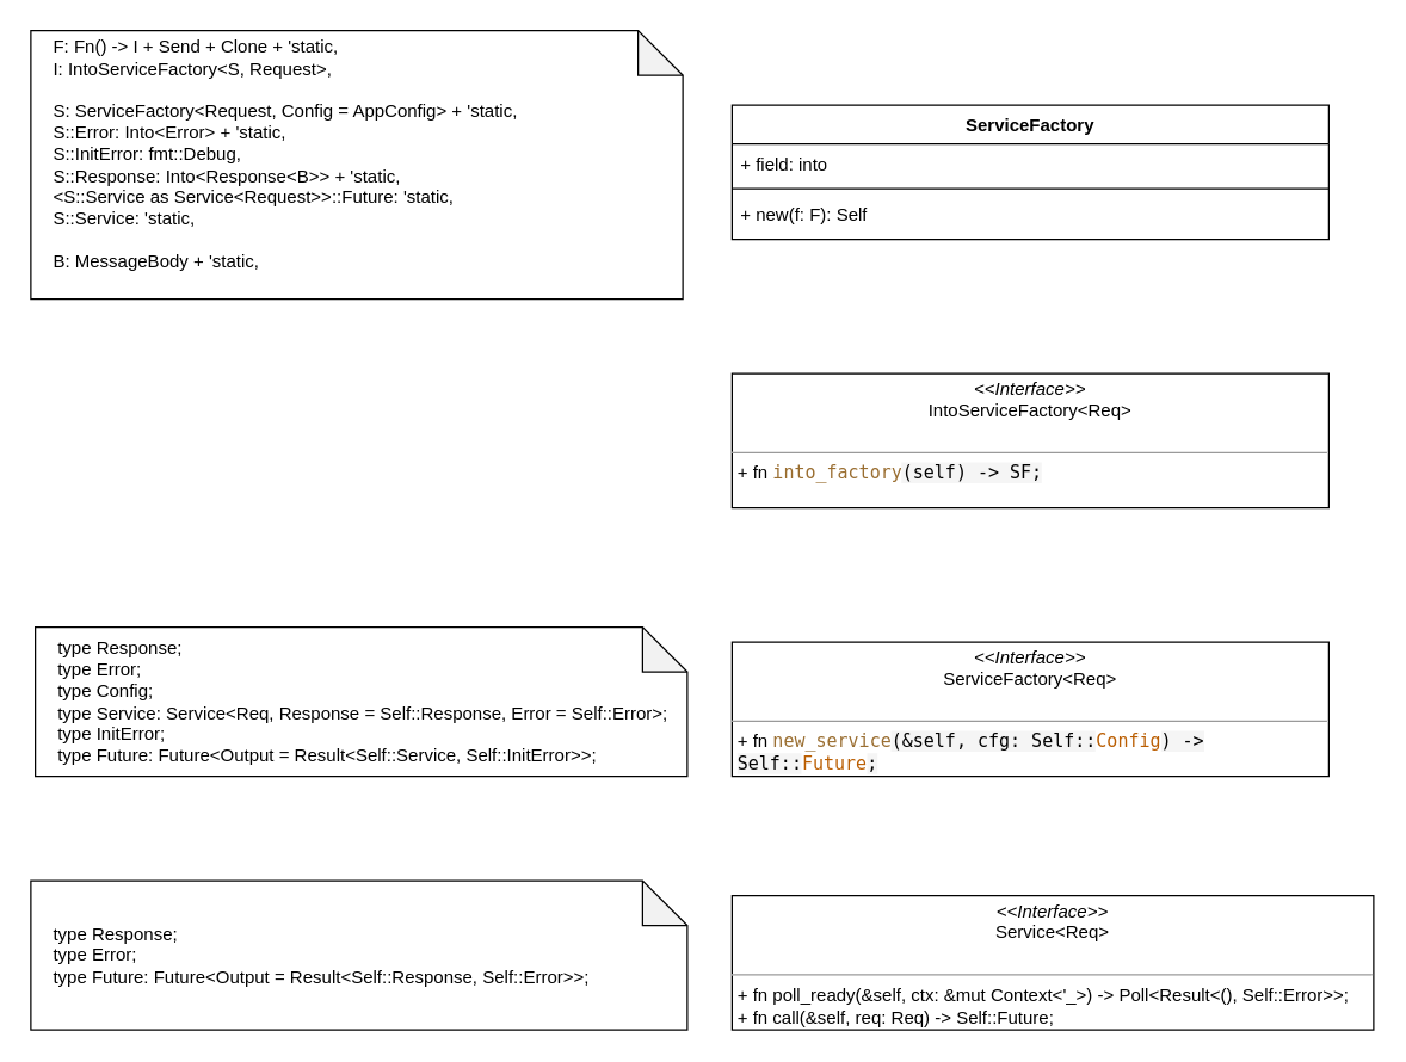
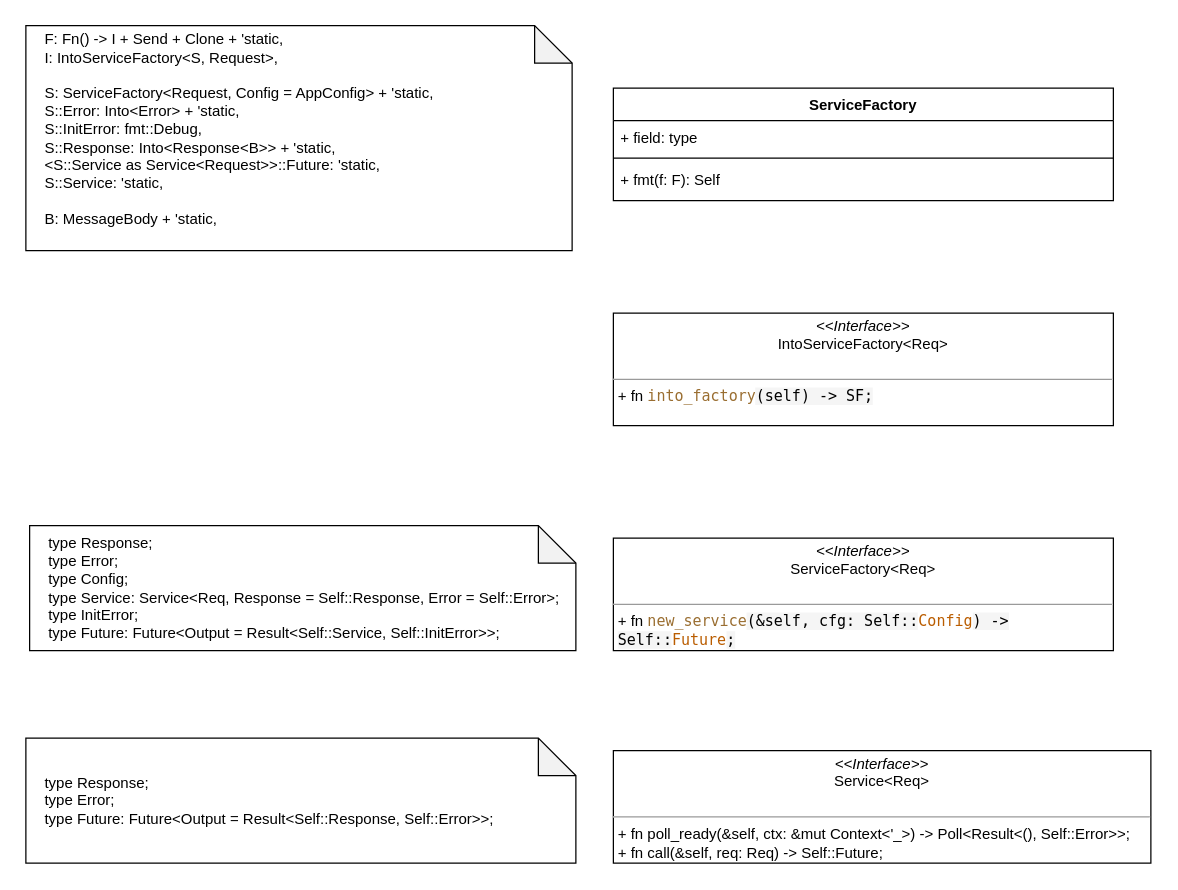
- <mxCell id="3" value="+ field: into" style="text;strokeColor=none;fillColor=none;align=left;verticalAlign=top;spacingLeft=4;spacingRight=4;overflow=hidden;rotatable=0;points=[[0,0.5],[1,0.5]];portConstraint=eastwest;whiteSpace=wrap;html=1;" vertex="1" parent="2"><mxGeometry y="26" width="400" height="26" as="geometry" /></mxCell>
+ <mxCell id="3" value="+ field: type" style="text;strokeColor=none;fillColor=none;align=left;verticalAlign=top;spacingLeft=4;spacingRight=4;overflow=hidden;rotatable=0;points=[[0,0.5],[1,0.5]];portConstraint=eastwest;whiteSpace=wrap;html=1;" vertex="1" parent="2"><mxGeometry y="26" width="400" height="26" as="geometry" /></mxCell>
- <mxCell id="5" value="+ new(f: F): Self" style="text;strokeColor=none;fillColor=none;align=left;verticalAlign=top;spacingLeft=4;spacingRight=4;overflow=hidden;rotatable=0;points=[[0,0.5],[1,0.5]];portConstraint=eastwest;whiteSpace=wrap;html=1;" vertex="1" parent="2"><mxGeometry y="60" width="400" height="30" as="geometry" /></mxCell>
+ <mxCell id="5" value="+ fmt(f: F): Self" style="text;strokeColor=none;fillColor=none;align=left;verticalAlign=top;spacingLeft=4;spacingRight=4;overflow=hidden;rotatable=0;points=[[0,0.5],[1,0.5]];portConstraint=eastwest;whiteSpace=wrap;html=1;" vertex="1" parent="2"><mxGeometry y="60" width="400" height="30" as="geometry" /></mxCell>
